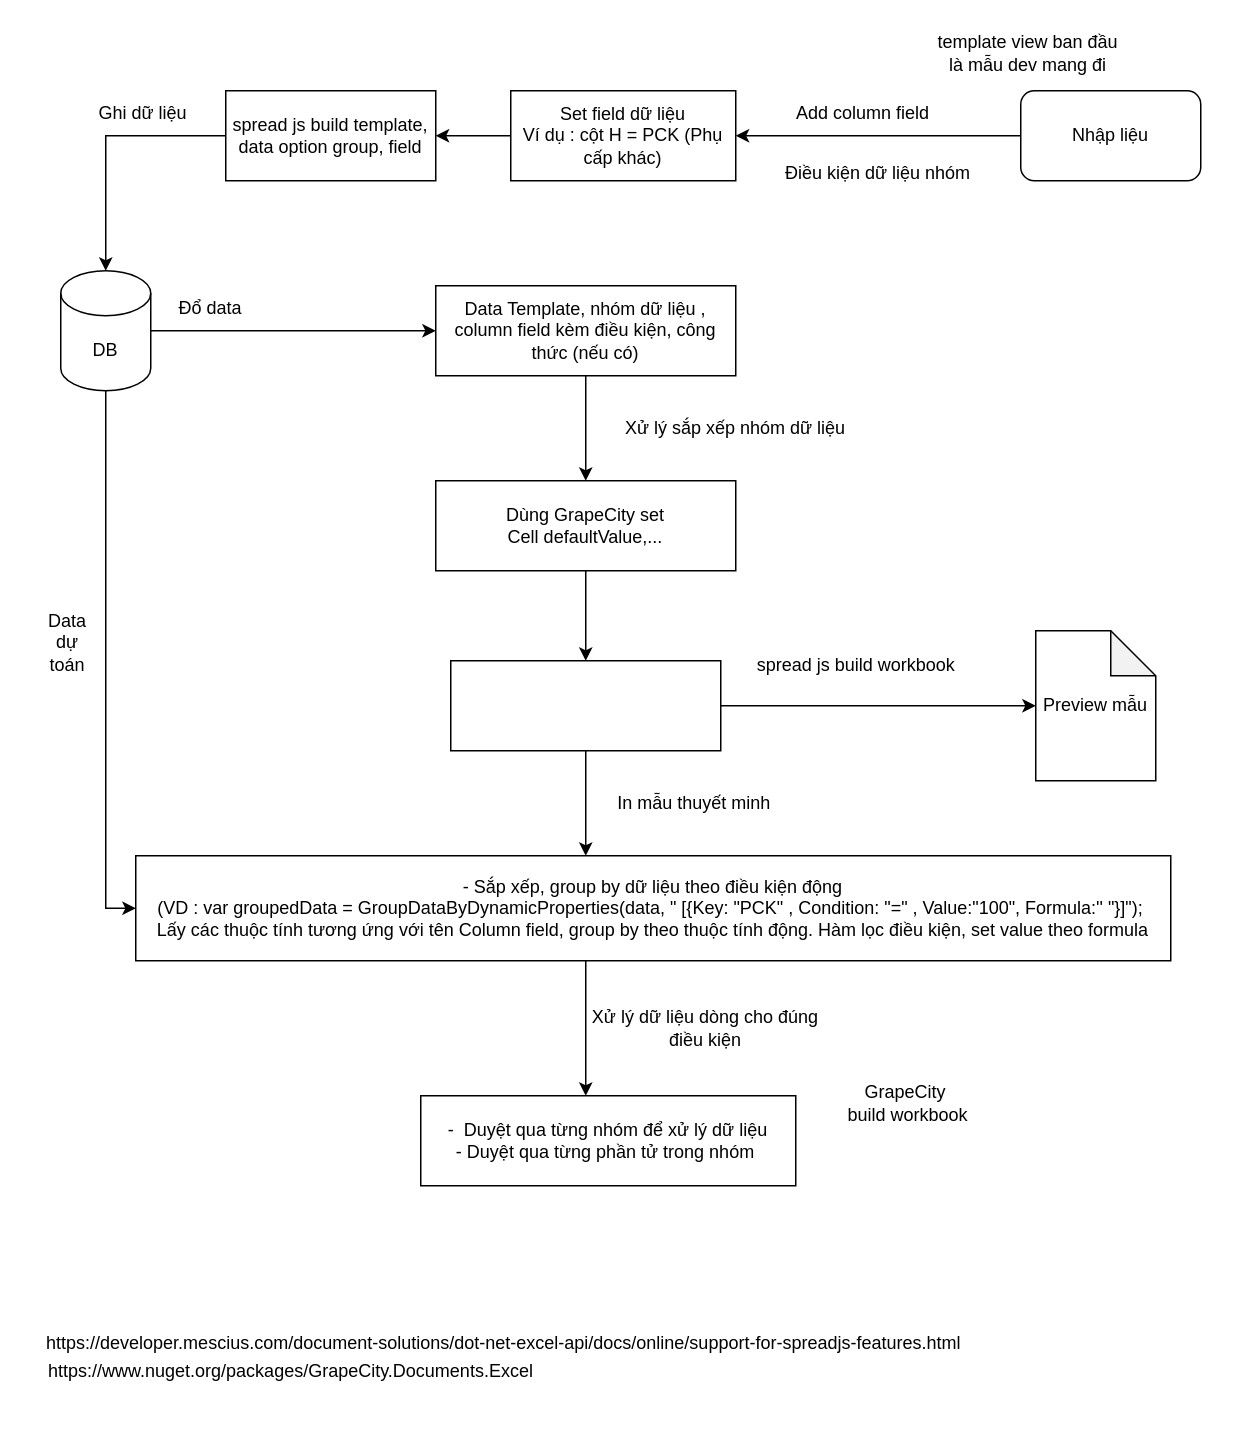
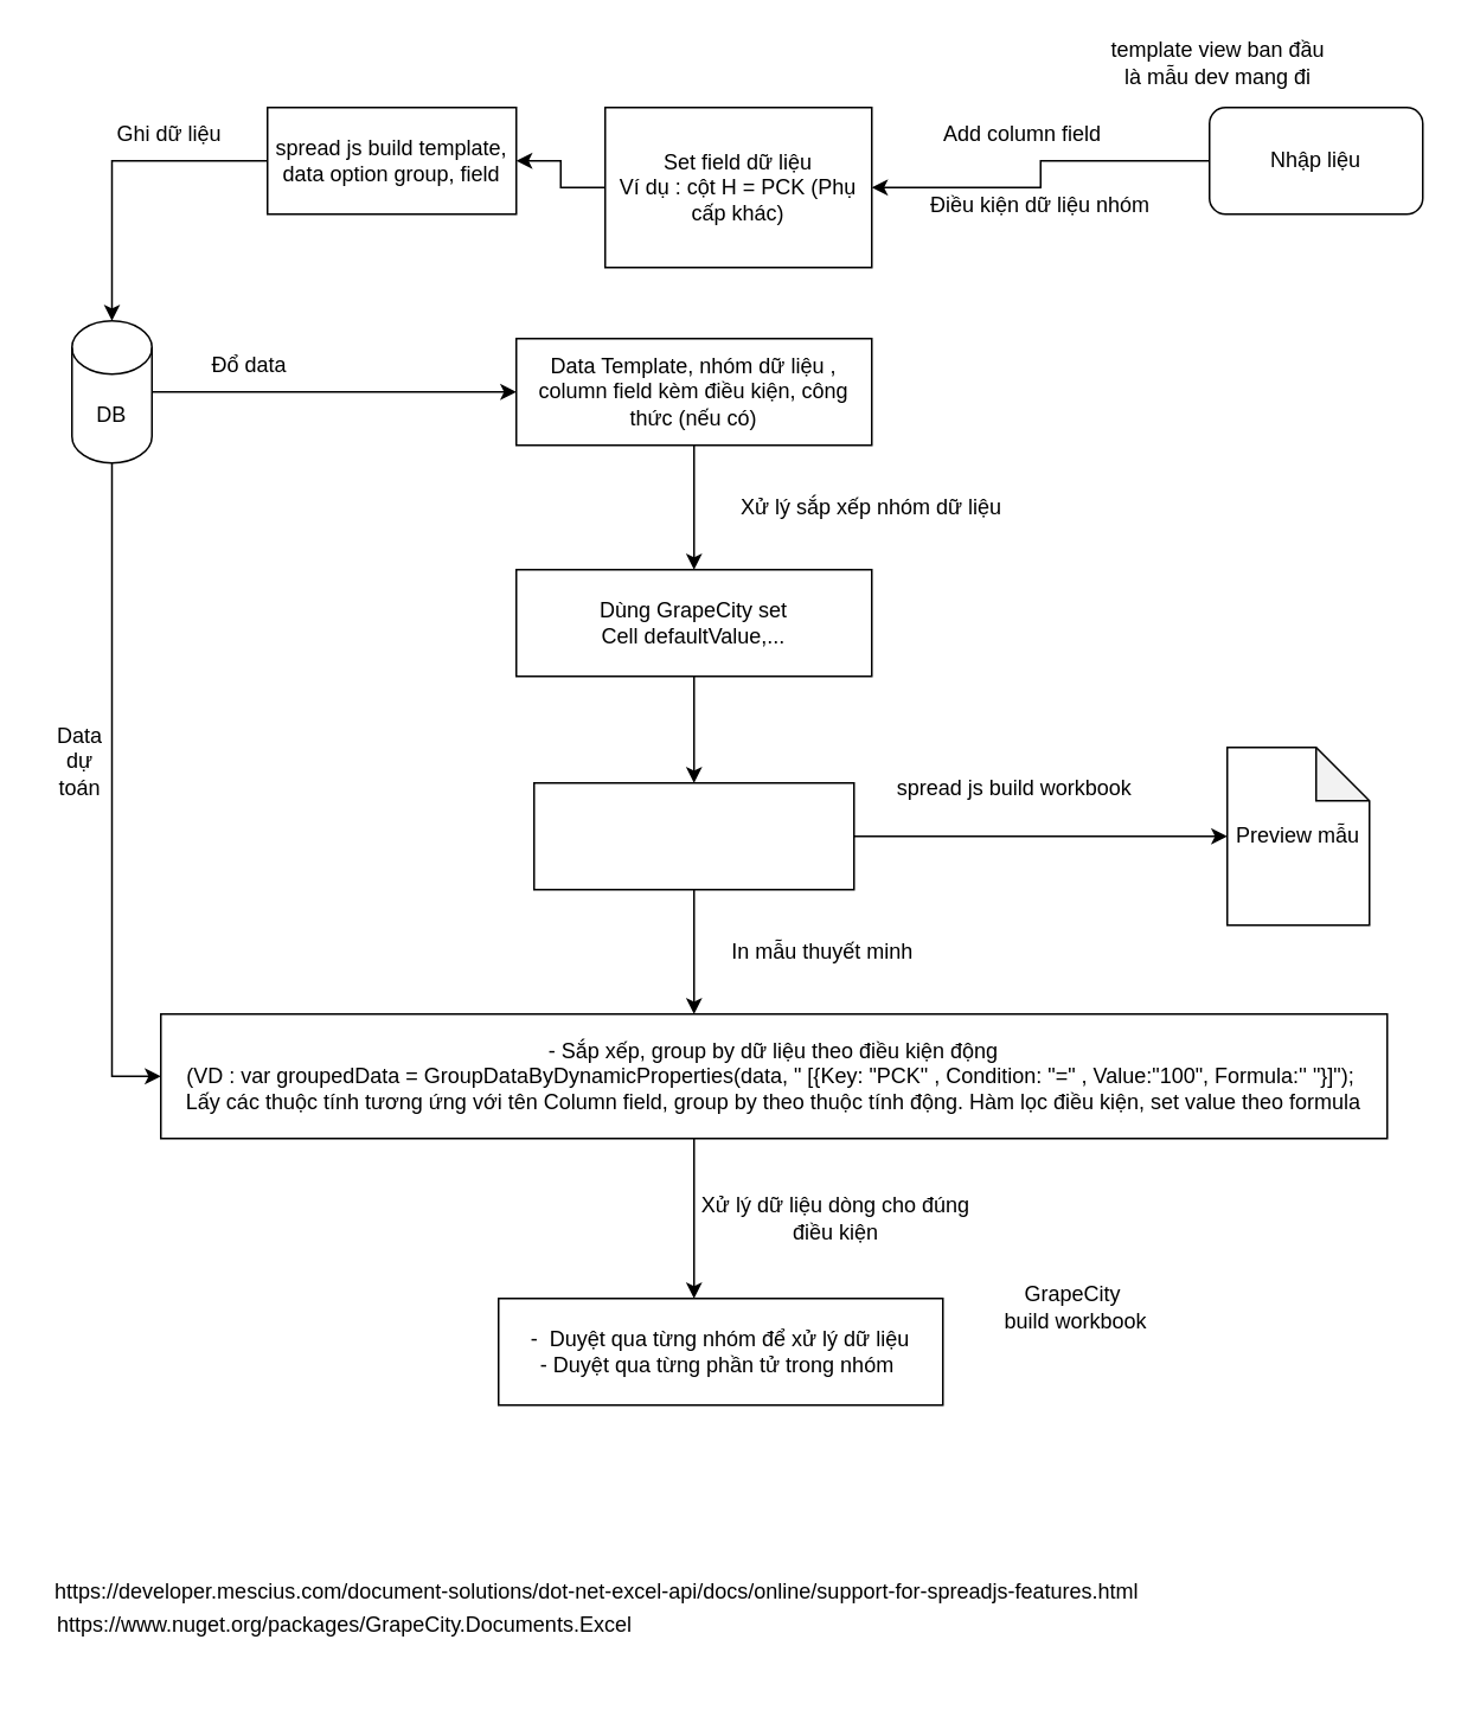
- <mxCell id="22" value="Set field dữ liệu&lt;br&gt;Ví dụ : cột H = PCK (Phụ cấp khác)" style="whiteSpace=wrap;html=1;rounded=0;" vertex="1" parent="1"><mxGeometry x="340" y="60" width="150" height="60" as="geometry" /></mxCell>
+ <mxCell id="22" value="Set field dữ liệu&lt;br&gt;Ví dụ : cột H = PCK (Phụ cấp khác)" style="whiteSpace=wrap;html=1;rounded=0;" vertex="1" parent="1"><mxGeometry x="340" y="60" width="150" height="90" as="geometry" /></mxCell>
- <mxCell id="4" value="DB" style="shape=cylinder3;whiteSpace=wrap;html=1;boundedLbl=1;backgroundOutline=1;size=15;" vertex="1" parent="1"><mxGeometry x="40" y="180" width="60" height="80" as="geometry" /></mxCell>
+ <mxCell id="4" value="DB" style="shape=cylinder3;whiteSpace=wrap;html=1;boundedLbl=1;backgroundOutline=1;size=15;" vertex="1" parent="1"><mxGeometry x="40" y="180" width="45" height="80" as="geometry" /></mxCell>
